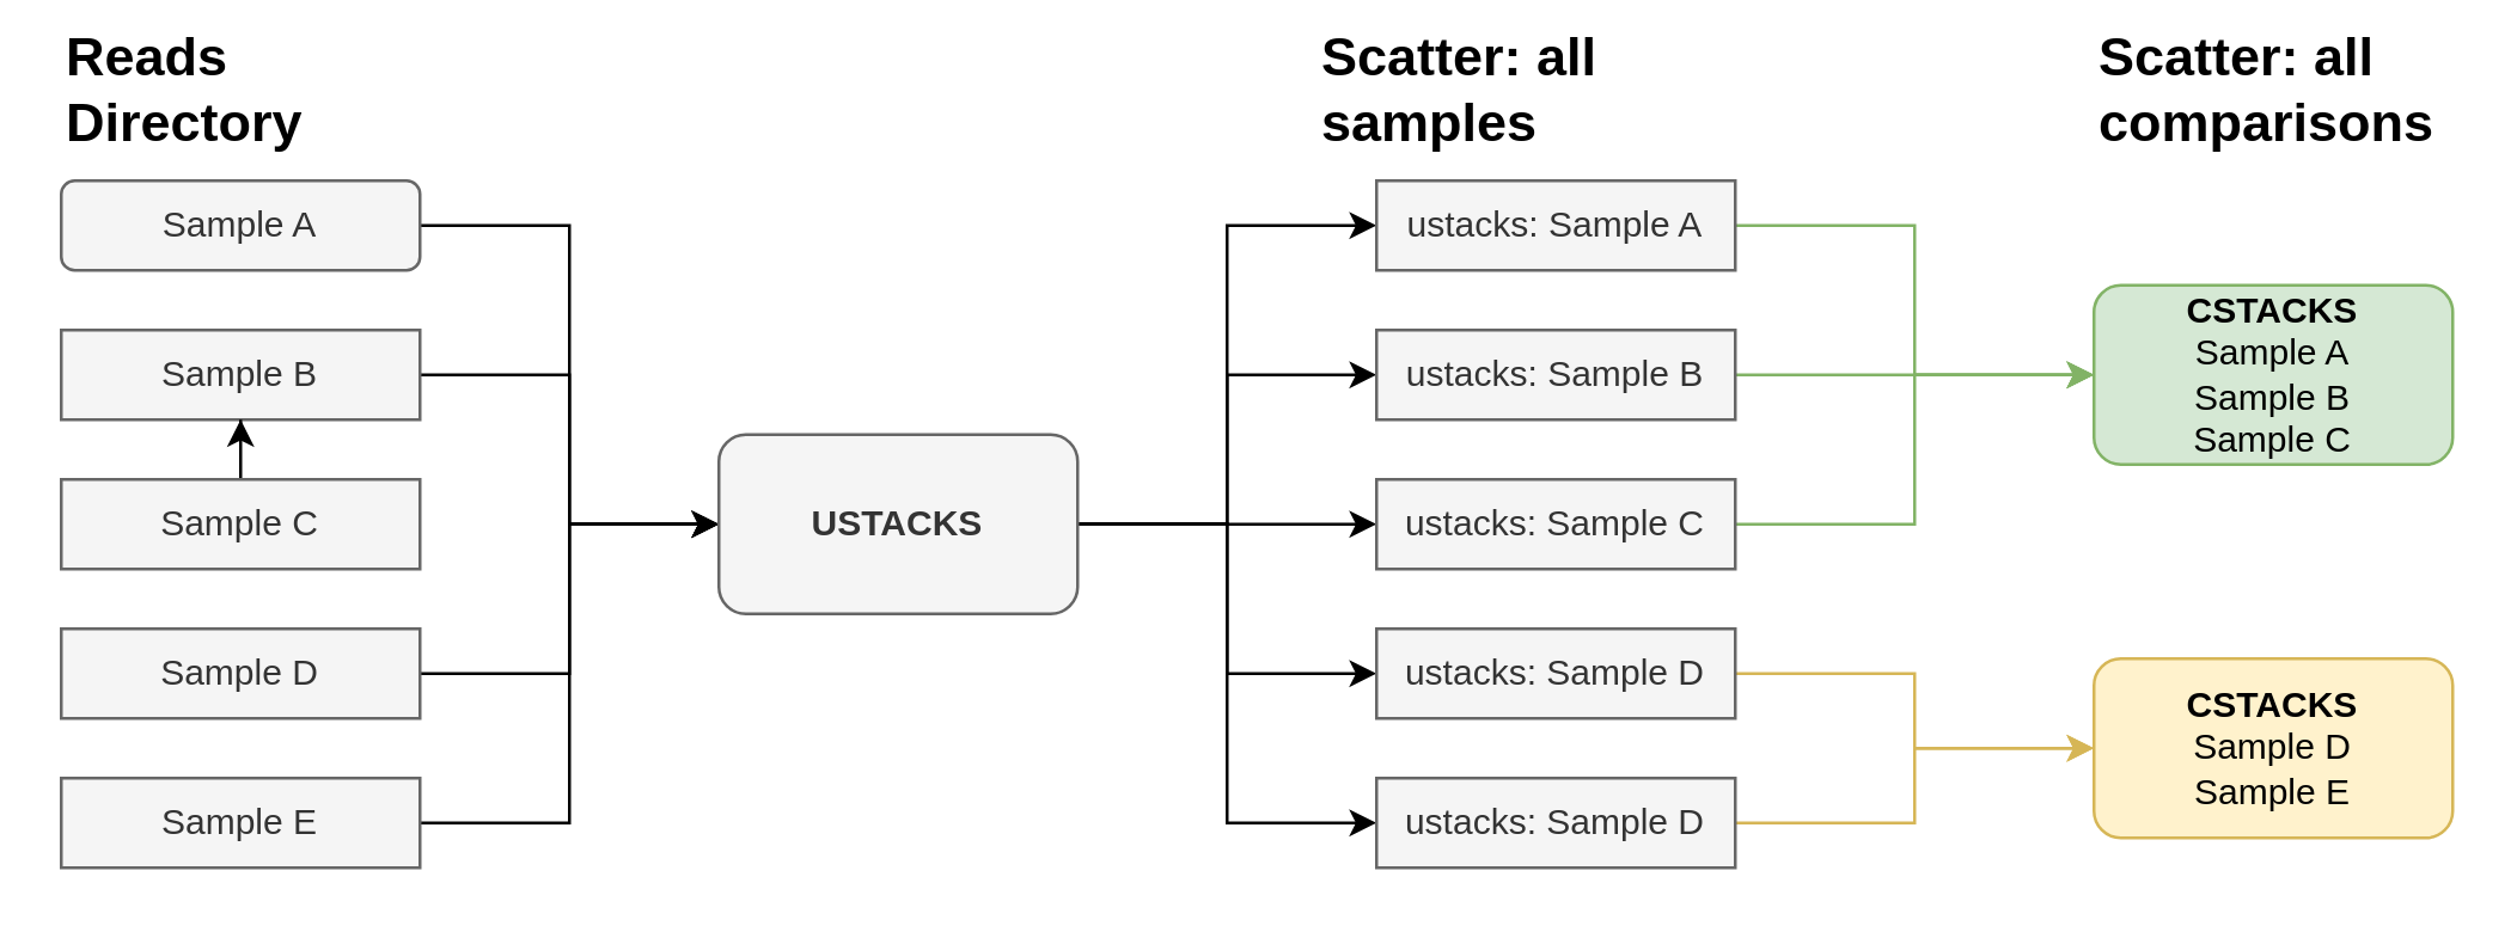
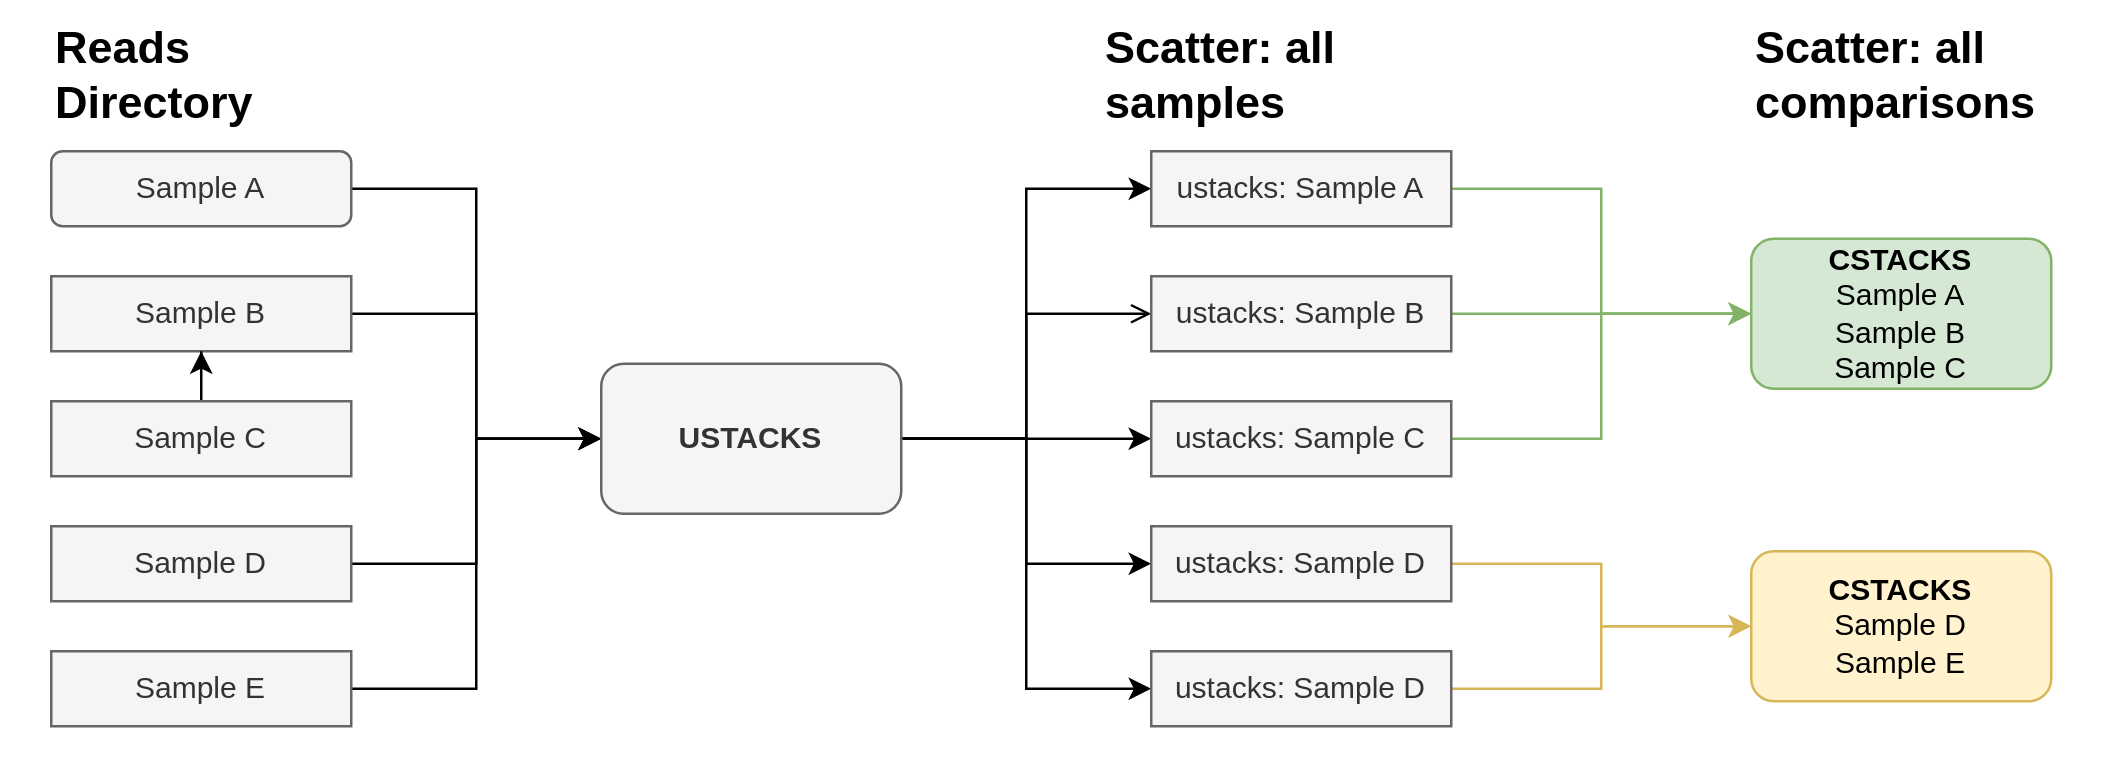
- <mxCell id="14" style="edgeStyle=orthogonalEdgeStyle;rounded=0;orthogonalLoop=1;jettySize=auto;html=1;entryX=0;entryY=0.5;entryDx=0;entryDy=0;" edge="1" parent="1" source="18" target="26"><mxGeometry relative="1" as="geometry" /></mxCell>
+ <mxCell id="14" style="edgeStyle=orthogonalEdgeStyle;rounded=0;orthogonalLoop=1;jettySize=auto;html=1;entryX=0;entryY=0.5;entryDx=0;entryDy=0;endArrow=open;" edge="1" parent="1" source="18" target="26"><mxGeometry relative="1" as="geometry" /></mxCell>
